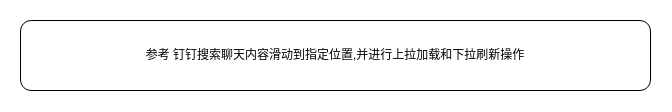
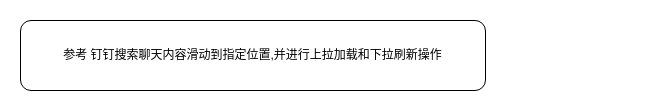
- <mxCell id="2" value="参考 钉钉搜索聊天内容滑动到指定位置,并进行上拉加载和下拉刷新操作" style="rounded=1;whiteSpace=wrap;html=1;" vertex="1" parent="1"><mxGeometry x="20" y="20" width="630" height="70" as="geometry" /></mxCell>
+ <mxCell id="2" value="参考 钉钉搜索聊天内容滑动到指定位置,并进行上拉加载和下拉刷新操作" style="rounded=1;whiteSpace=wrap;html=1;" vertex="1" parent="1"><mxGeometry x="20" y="20" width="465" height="70" as="geometry" /></mxCell>
